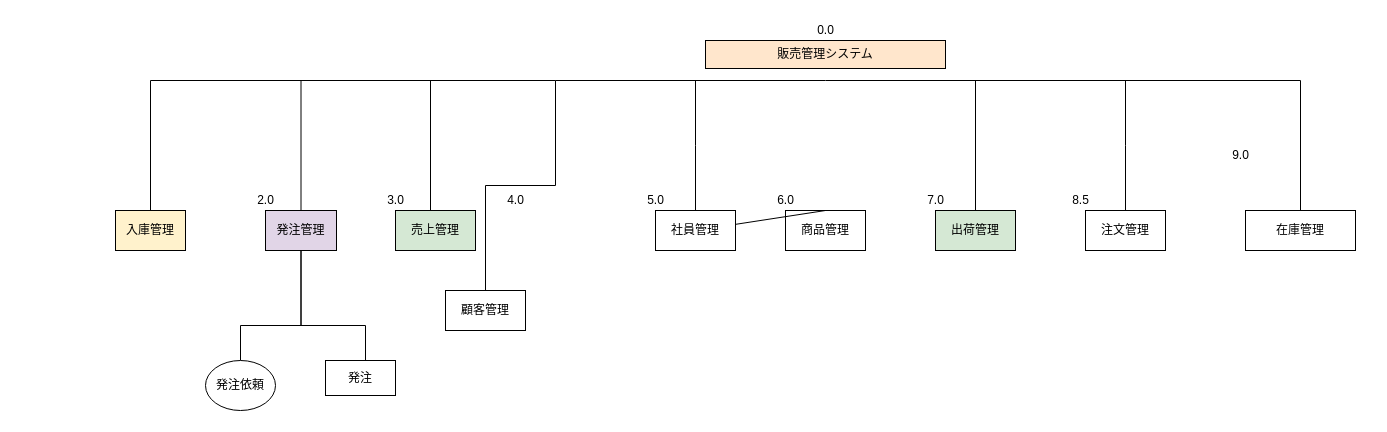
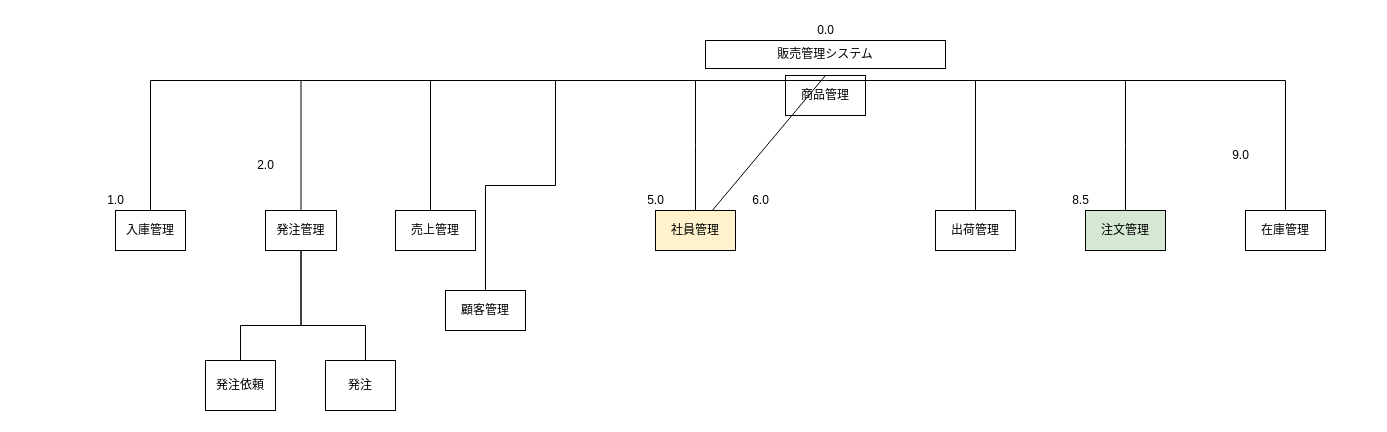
- <mxCell id="4" value="販売管理システム" style="rounded=0;whiteSpace=wrap;html=1;fillColor=#ffe6cc;" parent="1" vertex="1"><mxGeometry x="705" y="40" width="240" height="28" as="geometry" /></mxCell>
+ <mxCell id="4" value="販売管理システム" style="rounded=0;whiteSpace=wrap;html=1;" parent="1" vertex="1"><mxGeometry x="705" y="40" width="240" height="28" as="geometry" /></mxCell>
+ <mxCell id="26" value="1.0" style="text;html=1;resizable=0;autosize=1;align=center;verticalAlign=middle;points=[];fillColor=none;strokeColor=none;rounded=0;" parent="1" vertex="1"><mxGeometry x="100" y="190" width="30" height="20" as="geometry" /></mxCell>
- <mxCell id="28" value="2.0" style="text;html=1;resizable=0;autosize=1;align=center;verticalAlign=middle;points=[];fillColor=none;strokeColor=none;rounded=0;" parent="1" vertex="1"><mxGeometry x="250" y="190" width="30" height="20" as="geometry" /></mxCell>
+ <mxCell id="28" value="2.0" style="text;html=1;resizable=0;autosize=1;align=center;verticalAlign=middle;points=[];fillColor=none;strokeColor=none;rounded=0;" parent="1" vertex="1"><mxGeometry x="250" y="155" width="30" height="20" as="geometry" /></mxCell>
- <mxCell id="29" value="3.0" style="text;html=1;resizable=0;autosize=1;align=center;verticalAlign=middle;points=[];fillColor=none;strokeColor=none;rounded=0;" parent="1" vertex="1"><mxGeometry x="380" y="190" width="30" height="20" as="geometry" /></mxCell>
- <mxCell id="30" value="4.0" style="text;html=1;resizable=0;autosize=1;align=center;verticalAlign=middle;points=[];fillColor=none;strokeColor=none;rounded=0;" parent="1" vertex="1"><mxGeometry x="500" y="190" width="30" height="20" as="geometry" /></mxCell>
- <mxCell id="32" value="6.0" style="text;html=1;resizable=0;autosize=1;align=center;verticalAlign=middle;points=[];fillColor=none;strokeColor=none;rounded=0;" parent="1" vertex="1"><mxGeometry x="770" y="190" width="30" height="20" as="geometry" /></mxCell>
+ <mxCell id="32" value="6.0" style="text;html=1;resizable=0;autosize=1;align=center;verticalAlign=middle;points=[];fillColor=none;strokeColor=none;rounded=0;" parent="1" vertex="1"><mxGeometry x="745" y="190" width="30" height="20" as="geometry" /></mxCell>
- <mxCell id="33" value="7.0" style="text;html=1;resizable=0;autosize=1;align=center;verticalAlign=middle;points=[];fillColor=none;strokeColor=none;rounded=0;" parent="1" vertex="1"><mxGeometry x="920" y="190" width="30" height="20" as="geometry" /></mxCell>
- <mxCell id="20" value="入庫管理" style="whiteSpace=wrap;html=1;align=center;verticalAlign=middle;container=1;recursiveResize=0;treeFolding=1;treeMoving=1;fillColor=#fff2cc;" parent="1" vertex="1"><mxGeometry x="115" y="210" width="70" height="40" as="geometry" /></mxCell>
+ <mxCell id="20" value="入庫管理" style="whiteSpace=wrap;html=1;align=center;verticalAlign=middle;container=1;recursiveResize=0;treeFolding=1;treeMoving=1;" parent="1" vertex="1"><mxGeometry x="115" y="210" width="70" height="40" as="geometry" /></mxCell>
- <mxCell id="17" value="&lt;font style=&quot;vertical-align: inherit&quot;&gt;&lt;font style=&quot;vertical-align: inherit&quot;&gt;発注管理&lt;/font&gt;&lt;/font&gt;" style="whiteSpace=wrap;html=1;align=center;verticalAlign=middle;container=1;recursiveResize=0;treeFolding=1;treeMoving=1;fillColor=#e1d5e7;" parent="1" vertex="1"><mxGeometry x="265" y="210" width="71" height="40" as="geometry" /></mxCell>
+ <mxCell id="17" value="&lt;font style=&quot;vertical-align: inherit&quot;&gt;&lt;font style=&quot;vertical-align: inherit&quot;&gt;発注管理&lt;/font&gt;&lt;/font&gt;" style="whiteSpace=wrap;html=1;align=center;verticalAlign=middle;container=1;recursiveResize=0;treeFolding=1;treeMoving=1;" parent="1" vertex="1"><mxGeometry x="265" y="210" width="71" height="40" as="geometry" /></mxCell>
- <mxCell id="36" value="売上管理" style="whiteSpace=wrap;html=1;align=center;verticalAlign=middle;container=1;recursiveResize=0;treeFolding=1;treeMoving=1;rounded=0;fillColor=#d5e8d4;" parent="1" vertex="1"><mxGeometry x="395" y="210" width="80" height="40" as="geometry" /></mxCell>
+ <mxCell id="36" value="売上管理" style="whiteSpace=wrap;html=1;align=center;verticalAlign=middle;container=1;recursiveResize=0;treeFolding=1;treeMoving=1;rounded=0;" parent="1" vertex="1"><mxGeometry x="395" y="210" width="80" height="40" as="geometry" /></mxCell>
- <mxCell id="6" value="社員管理" style="whiteSpace=wrap;html=1;align=center;verticalAlign=middle;container=1;recursiveResize=0;treeFolding=1;treeMoving=1;rounded=0;" parent="1" vertex="1"><mxGeometry x="655" y="210" width="80" height="40" as="geometry" /></mxCell>
+ <mxCell id="6" value="社員管理" style="whiteSpace=wrap;html=1;align=center;verticalAlign=middle;container=1;recursiveResize=0;treeFolding=1;treeMoving=1;rounded=0;fillColor=#fff2cc;" parent="1" vertex="1"><mxGeometry x="655" y="210" width="80" height="40" as="geometry" /></mxCell>
- <mxCell id="2" value="商品管理" style="rounded=0;whiteSpace=wrap;html=1;" parent="1" vertex="1"><mxGeometry x="785" y="210" width="80" height="40" as="geometry" /></mxCell>
+ <mxCell id="2" value="商品管理" style="rounded=0;whiteSpace=wrap;html=1;" parent="1" vertex="1"><mxGeometry x="785" y="75" width="80" height="40" as="geometry" /></mxCell>
- <mxCell id="8" value="出荷管理" style="rounded=0;whiteSpace=wrap;html=1;fillColor=#d5e8d4;" parent="1" vertex="1"><mxGeometry x="935" y="210" width="80" height="40" as="geometry" /></mxCell>
+ <mxCell id="8" value="出荷管理" style="rounded=0;whiteSpace=wrap;html=1;" parent="1" vertex="1"><mxGeometry x="935" y="210" width="80" height="40" as="geometry" /></mxCell>
- <mxCell id="15" value="注文管理" style="whiteSpace=wrap;html=1;align=center;verticalAlign=middle;container=1;recursiveResize=0;treeFolding=1;treeMoving=1;rounded=0;" parent="1" vertex="1"><mxGeometry x="1085" y="210" width="80" height="40" as="geometry" /></mxCell>
+ <mxCell id="15" value="注文管理" style="whiteSpace=wrap;html=1;align=center;verticalAlign=middle;container=1;recursiveResize=0;treeFolding=1;treeMoving=1;rounded=0;fillColor=#d5e8d4;" parent="1" vertex="1"><mxGeometry x="1085" y="210" width="80" height="40" as="geometry" /></mxCell>
- <mxCell id="9" value="在庫管理" style="whiteSpace=wrap;html=1;align=center;verticalAlign=middle;container=1;recursiveResize=0;treeFolding=1;treeMoving=1;rounded=0;" parent="1" vertex="1"><mxGeometry x="1245" y="210" width="110" height="40" as="geometry" /></mxCell>
+ <mxCell id="9" value="在庫管理" style="whiteSpace=wrap;html=1;align=center;verticalAlign=middle;container=1;recursiveResize=0;treeFolding=1;treeMoving=1;rounded=0;" parent="1" vertex="1"><mxGeometry x="1245" y="210" width="80" height="40" as="geometry" /></mxCell>
- <mxCell id="25" value="発注" style="whiteSpace=wrap;html=1;align=center;verticalAlign=middle;container=1;recursiveResize=0;treeFolding=1;treeMoving=1;" parent="1" vertex="1"><mxGeometry x="325" y="360" width="70" height="35" as="geometry" /></mxCell>
+ <mxCell id="25" value="発注" style="whiteSpace=wrap;html=1;align=center;verticalAlign=middle;container=1;recursiveResize=0;treeFolding=1;treeMoving=1;" parent="1" vertex="1"><mxGeometry x="325" y="360" width="70" height="50" as="geometry" /></mxCell>
- <mxCell id="24" value="発注依頼" style="ellipse;whiteSpace=wrap;html=1;align=center;verticalAlign=middle;container=1;recursiveResize=0;treeFolding=1;treeMoving=1;" parent="1" vertex="1"><mxGeometry x="205" y="360" width="70" height="50" as="geometry" /></mxCell>
+ <mxCell id="24" value="発注依頼" style="whiteSpace=wrap;html=1;align=center;verticalAlign=middle;container=1;recursiveResize=0;treeFolding=1;treeMoving=1;" parent="1" vertex="1"><mxGeometry x="205" y="360" width="70" height="50" as="geometry" /></mxCell>
